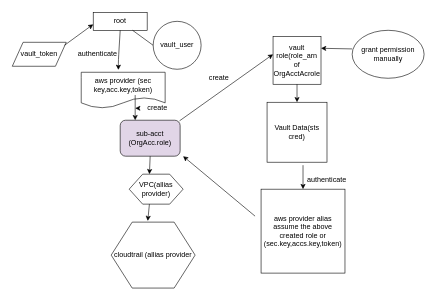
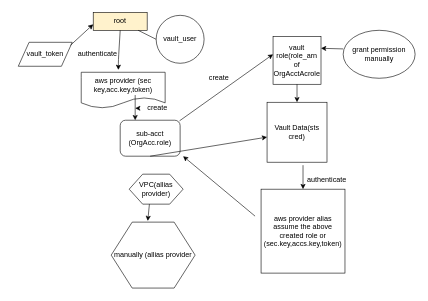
- <mxCell id="2" value="root" style="rounded=0;whiteSpace=wrap;html=1;" parent="1" vertex="1"><mxGeometry x="155" y="20" width="90" height="30" as="geometry" /></mxCell>
+ <mxCell id="2" value="root" style="rounded=0;whiteSpace=wrap;html=1;fillColor=#fff2cc;" parent="1" vertex="1"><mxGeometry x="155" y="20" width="90" height="30" as="geometry" /></mxCell>
- <mxCell id="4" value="vault_user" style="ellipse;whiteSpace=wrap;html=1;aspect=fixed;" parent="1" vertex="1"><mxGeometry x="255" y="35" width="80" height="80" as="geometry" /></mxCell>
+ <mxCell id="4" value="vault_user" style="ellipse;whiteSpace=wrap;html=1;aspect=fixed;" parent="1" vertex="1"><mxGeometry x="260" y="25" width="80" height="80" as="geometry" /></mxCell>
- <mxCell id="12" value="vault_token" style="shape=parallelogram;perimeter=parallelogramPerimeter;whiteSpace=wrap;html=1;" parent="1" vertex="1"><mxGeometry x="20" y="70" width="90" height="40" as="geometry" /></mxCell>
+ <mxCell id="12" value="vault_token" style="shape=parallelogram;perimeter=parallelogramPerimeter;whiteSpace=wrap;html=1;" parent="1" vertex="1"><mxGeometry x="30" y="70" width="90" height="40" as="geometry" /></mxCell>
- <mxCell id="22" value="grant permission manually" style="ellipse;whiteSpace=wrap;html=1;" parent="1" vertex="1"><mxGeometry x="587" y="50" width="120" height="80" as="geometry" /></mxCell>
+ <mxCell id="22" value="grant permission manually" style="ellipse;whiteSpace=wrap;html=1;" parent="1" vertex="1"><mxGeometry x="572" y="50" width="120" height="80" as="geometry" /></mxCell>
- <mxCell id="3" value="sub-acct (OrgAcc.role)" style="rounded=1;whiteSpace=wrap;html=1;fillColor=#e1d5e7;" parent="1" vertex="1"><mxGeometry x="200" y="200" width="100" height="60" as="geometry" /></mxCell>
+ <mxCell id="3" value="sub-acct (OrgAcc.role)" style="rounded=1;whiteSpace=wrap;html=1;" parent="1" vertex="1"><mxGeometry x="200" y="200" width="100" height="60" as="geometry" /></mxCell>
- <mxCell id="9" value="" style="endArrow=classic;html=1;exitX=0.5;exitY=1;exitDx=0;exitDy=0;entryX=0.375;entryY=0;entryDx=0;entryDy=0;" parent="1" source="3" target="10" edge="1"><mxGeometry width="50" height="50" relative="1" as="geometry"><mxPoint x="155" y="430" as="sourcePoint" /><mxPoint x="265" y="290" as="targetPoint" /></mxGeometry></mxCell>
+ <mxCell id="9" value="" style="endArrow=classic;html=1;exitX=0.5;exitY=1;exitDx=0;exitDy=0;" parent="1" source="3" target="8" edge="1"><mxGeometry width="50" height="50" relative="1" as="geometry"><mxPoint x="155" y="430" as="sourcePoint" /><mxPoint x="265" y="290" as="targetPoint" /></mxGeometry></mxCell>
- <mxCell id="11" value="cloudtrail (allias provider" style="shape=hexagon;perimeter=hexagonPerimeter2;whiteSpace=wrap;html=1;" parent="1" vertex="1"><mxGeometry x="185" y="370" width="140" height="110" as="geometry" /></mxCell>
+ <mxCell id="11" value="manually (allias provider" style="shape=hexagon;perimeter=hexagonPerimeter2;whiteSpace=wrap;html=1;" parent="1" vertex="1"><mxGeometry x="185" y="370" width="140" height="110" as="geometry" /></mxCell>
